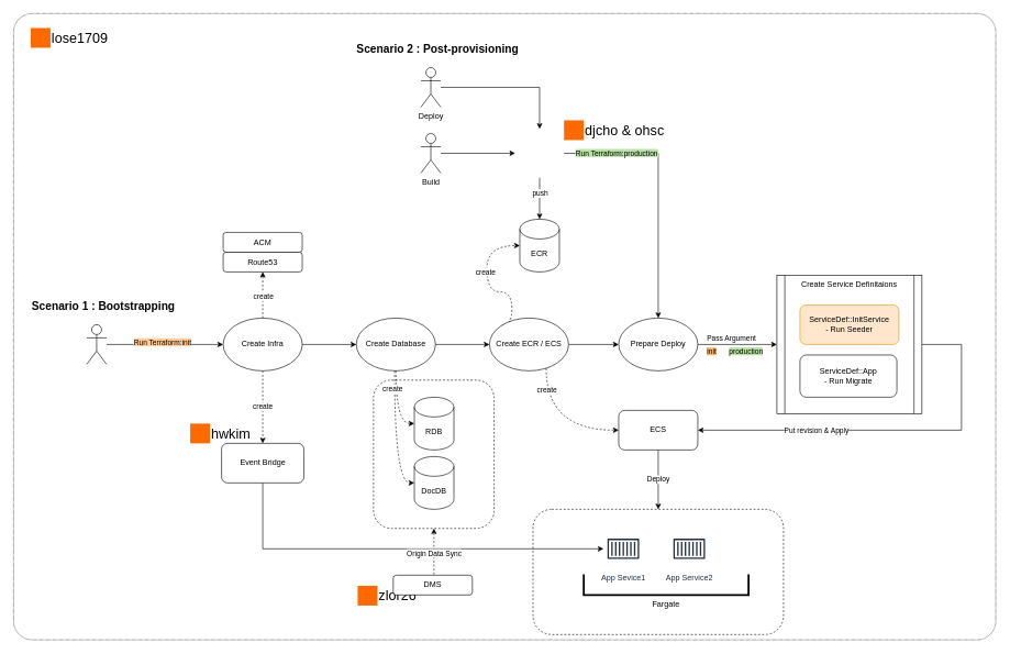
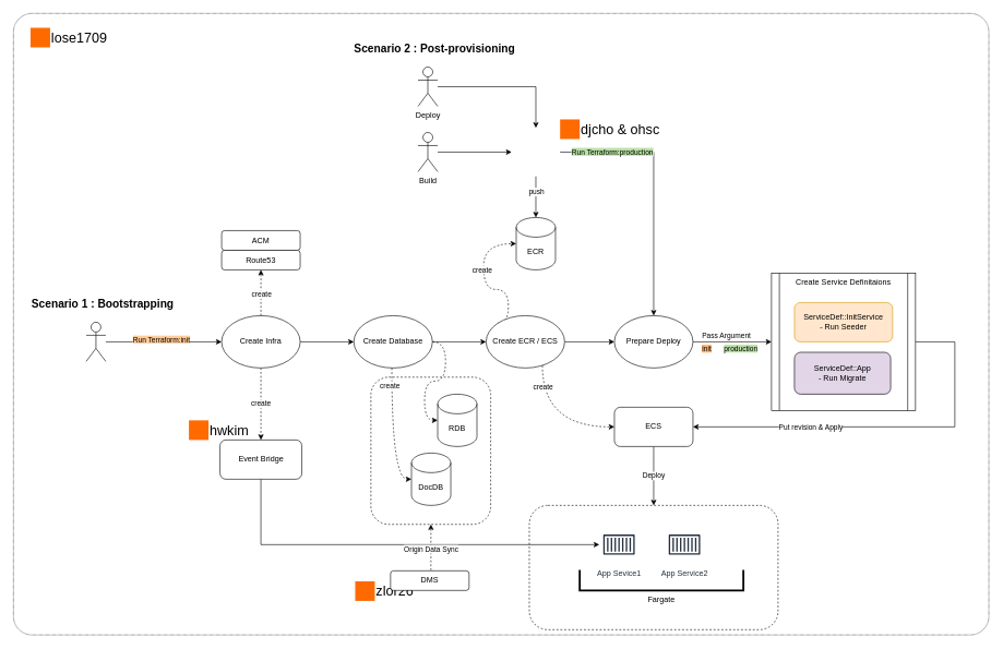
- <mxCell id="47" value="ServiceDef::App&lt;br&gt;- Run Migrate" style="rounded=1;whiteSpace=wrap;html=1;" vertex="1" parent="1"><mxGeometry x="1213" y="538" width="147" height="64" as="geometry" /></mxCell>
+ <mxCell id="47" value="ServiceDef::App&lt;br&gt;- Run Migrate" style="rounded=1;whiteSpace=wrap;html=1;fillColor=#e1d5e7;" vertex="1" parent="1"><mxGeometry x="1213" y="538" width="147" height="64" as="geometry" /></mxCell>
- <mxCell id="37" value="RDB" style="shape=cylinder3;whiteSpace=wrap;html=1;boundedLbl=1;backgroundOutline=1;size=15;" vertex="1" parent="1"><mxGeometry x="628" y="602" width="60" height="80" as="geometry" /></mxCell>
+ <mxCell id="37" value="RDB" style="shape=cylinder3;whiteSpace=wrap;html=1;boundedLbl=1;backgroundOutline=1;size=15;" vertex="1" parent="1"><mxGeometry x="668" y="602" width="60" height="80" as="geometry" /></mxCell>
